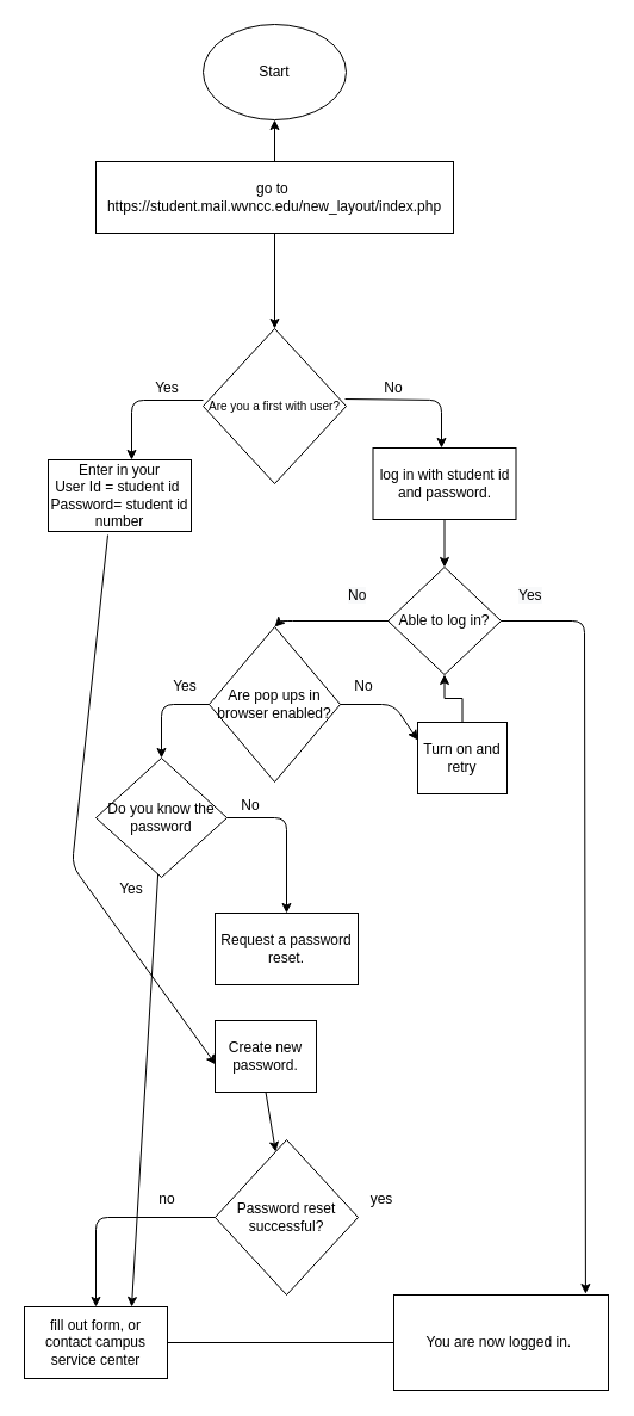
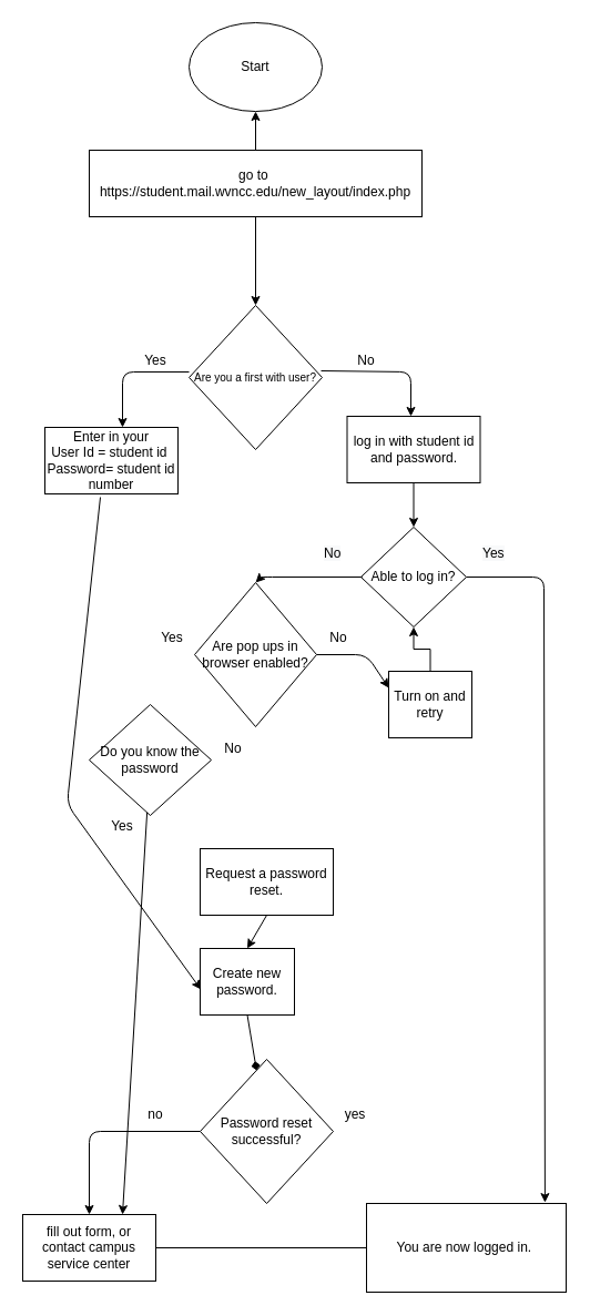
- <mxCell id="37" value="" style="endArrow=classic;html=1;exitX=0;exitY=0.5;exitDx=0;exitDy=0;entryX=0.5;entryY=0;entryDx=0;entryDy=0;" edge="1" parent="1" source="29" target="36"><mxGeometry width="50" height="50" relative="1" as="geometry"><mxPoint x="150" y="575" as="sourcePoint" /><mxPoint x="200" y="525" as="targetPoint" /><Array as="points"><mxPoint x="135" y="590" /></Array></mxGeometry></mxCell>
- <mxCell id="39" value="" style="endArrow=classic;html=1;exitX=1;exitY=0.5;exitDx=0;exitDy=0;entryX=0.5;entryY=0;entryDx=0;entryDy=0;" edge="1" parent="1" source="36" target="13"><mxGeometry width="50" height="50" relative="1" as="geometry"><mxPoint x="215" y="705" as="sourcePoint" /><mxPoint x="300" y="665" as="targetPoint" /><Array as="points"><mxPoint x="240" y="685" /></Array></mxGeometry></mxCell>
+ <mxCell id="15" value="" style="endArrow=classic;html=1;exitX=0.5;exitY=1;exitDx=0;exitDy=0;entryX=0.5;entryY=0;entryDx=0;entryDy=0;" edge="1" parent="1" source="13" target="31"><mxGeometry width="50" height="50" relative="1" as="geometry"><mxPoint x="360" y="745" as="sourcePoint" /><mxPoint x="250" y="715" as="targetPoint" /><Array as="points" /></mxGeometry></mxCell>
- <mxCell id="34" value="" style="endArrow=classic;html=1;exitX=0.5;exitY=1;exitDx=0;exitDy=0;" edge="1" parent="1" source="31" target="16"><mxGeometry width="50" height="50" relative="1" as="geometry"><mxPoint x="260" y="925" as="sourcePoint" /><mxPoint x="310" y="875" as="targetPoint" /></mxGeometry></mxCell>
+ <mxCell id="34" value="" style="endArrow=diamond;html=1;exitX=0.5;exitY=1;exitDx=0;exitDy=0;" edge="1" parent="1" source="31" target="16"><mxGeometry width="50" height="50" relative="1" as="geometry"><mxPoint x="260" y="925" as="sourcePoint" /><mxPoint x="310" y="875" as="targetPoint" /></mxGeometry></mxCell>
